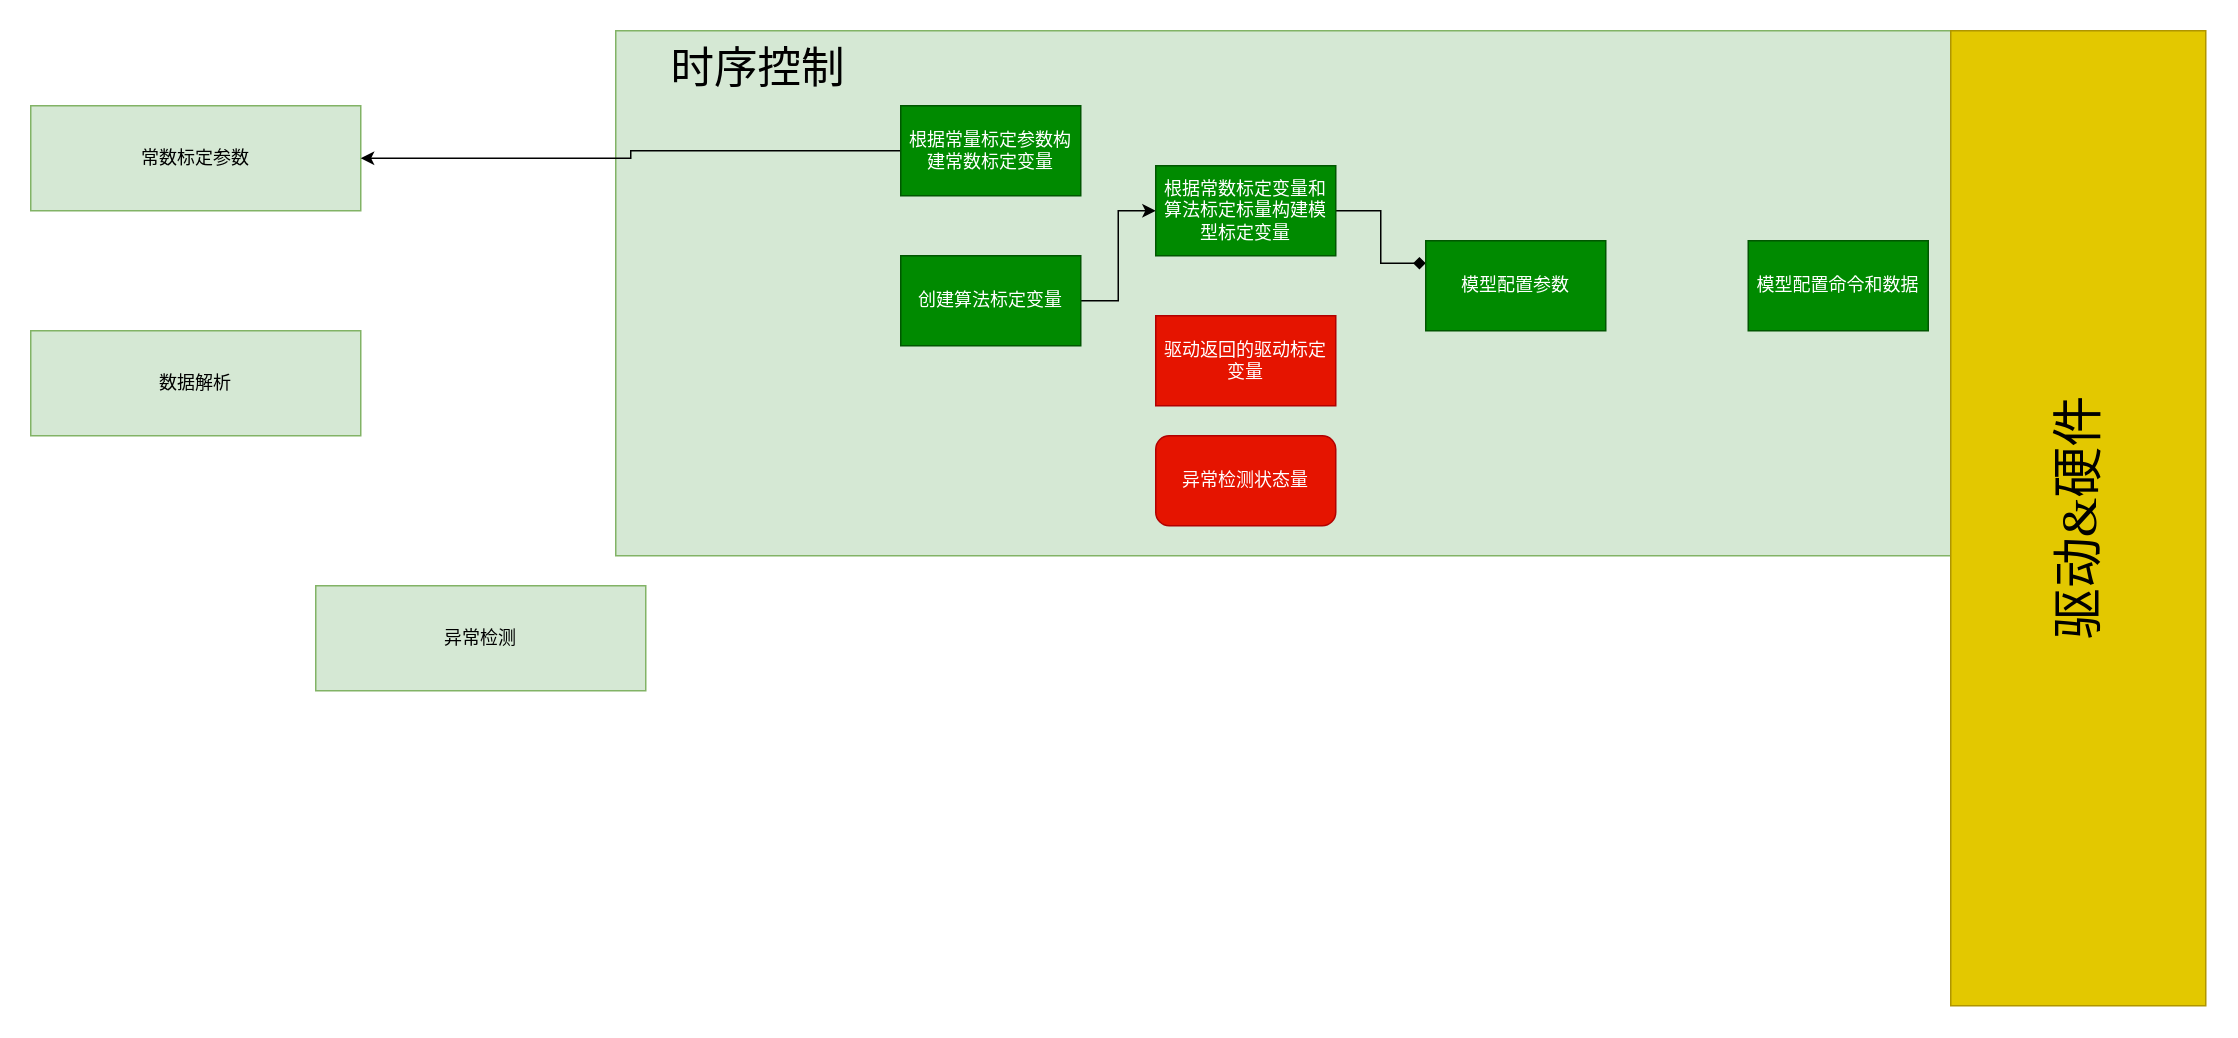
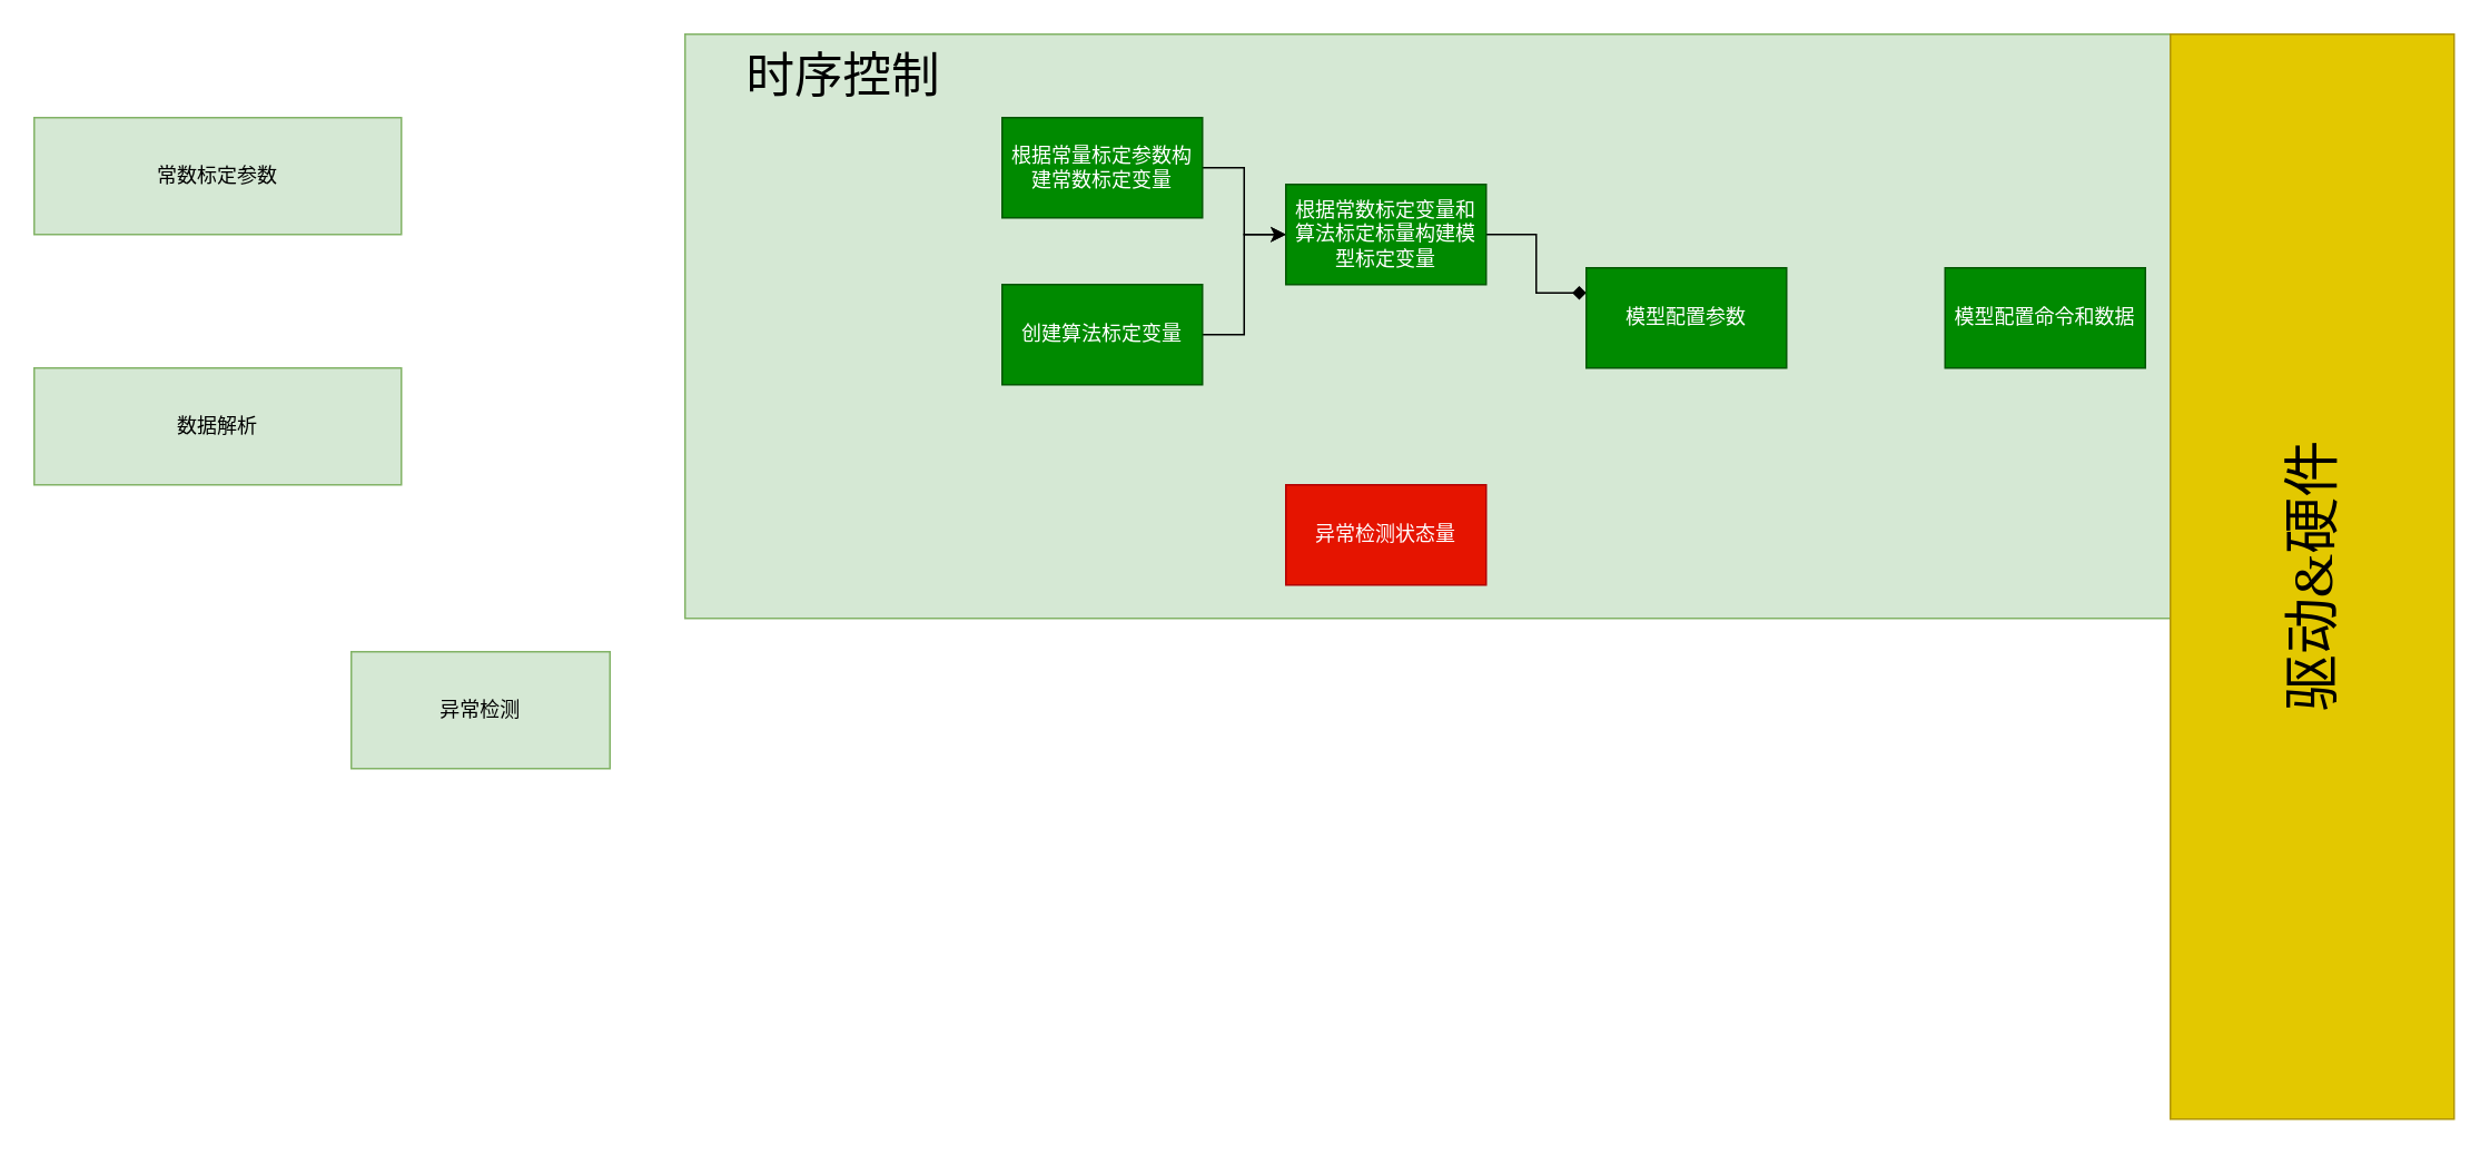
- <mxCell id="6" style="edgeStyle=orthogonalEdgeStyle;rounded=0;orthogonalLoop=1;jettySize=auto;html=1;" edge="1" parent="1" source="7" target="3"><mxGeometry relative="1" as="geometry" /></mxCell>
+ <mxCell id="6" style="edgeStyle=orthogonalEdgeStyle;rounded=0;orthogonalLoop=1;jettySize=auto;html=1;entryX=0;entryY=0.5;entryDx=0;entryDy=0;" edge="1" parent="1" source="7" target="11"><mxGeometry relative="1" as="geometry" /></mxCell>
- <mxCell id="12" value="驱动返回的驱动标定变量" style="rounded=0;whiteSpace=wrap;html=1;fillColor=#e51400;fontColor=#ffffff;strokeColor=#B20000;" vertex="1" parent="1"><mxGeometry x="770" y="210" width="120" height="60" as="geometry" /></mxCell>
- <mxCell id="14" value="异常检测状态量" style="whiteSpace=wrap;html=1;fillColor=#e51400;fontColor=#ffffff;strokeColor=#B20000;rounded=1;" vertex="1" parent="1"><mxGeometry x="770" y="290" width="120" height="60" as="geometry" /></mxCell>
+ <mxCell id="14" value="异常检测状态量" style="rounded=0;whiteSpace=wrap;html=1;fillColor=#e51400;fontColor=#ffffff;strokeColor=#B20000;" vertex="1" parent="1"><mxGeometry x="770" y="290" width="120" height="60" as="geometry" /></mxCell>
- <mxCell id="5" value="异常检测" style="rounded=0;whiteSpace=wrap;html=1;fillColor=#d5e8d4;strokeColor=#82b366;" vertex="1" parent="1"><mxGeometry x="210" y="390" width="220" height="70" as="geometry" /></mxCell>
+ <mxCell id="5" value="异常检测" style="rounded=0;whiteSpace=wrap;html=1;fillColor=#d5e8d4;strokeColor=#82b366;" vertex="1" parent="1"><mxGeometry x="210" y="390" width="155" height="70" as="geometry" /></mxCell>
